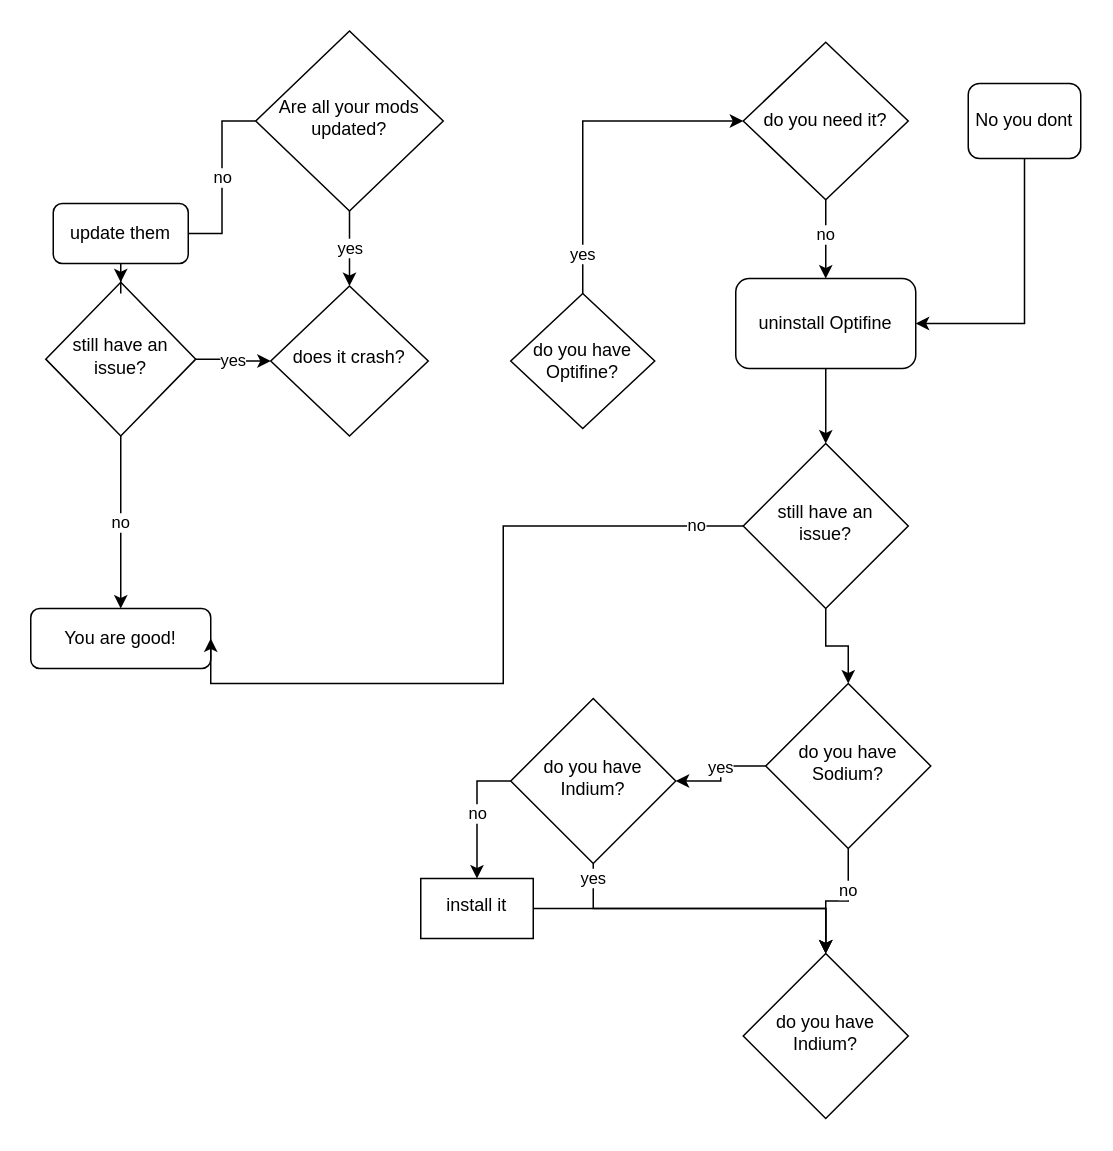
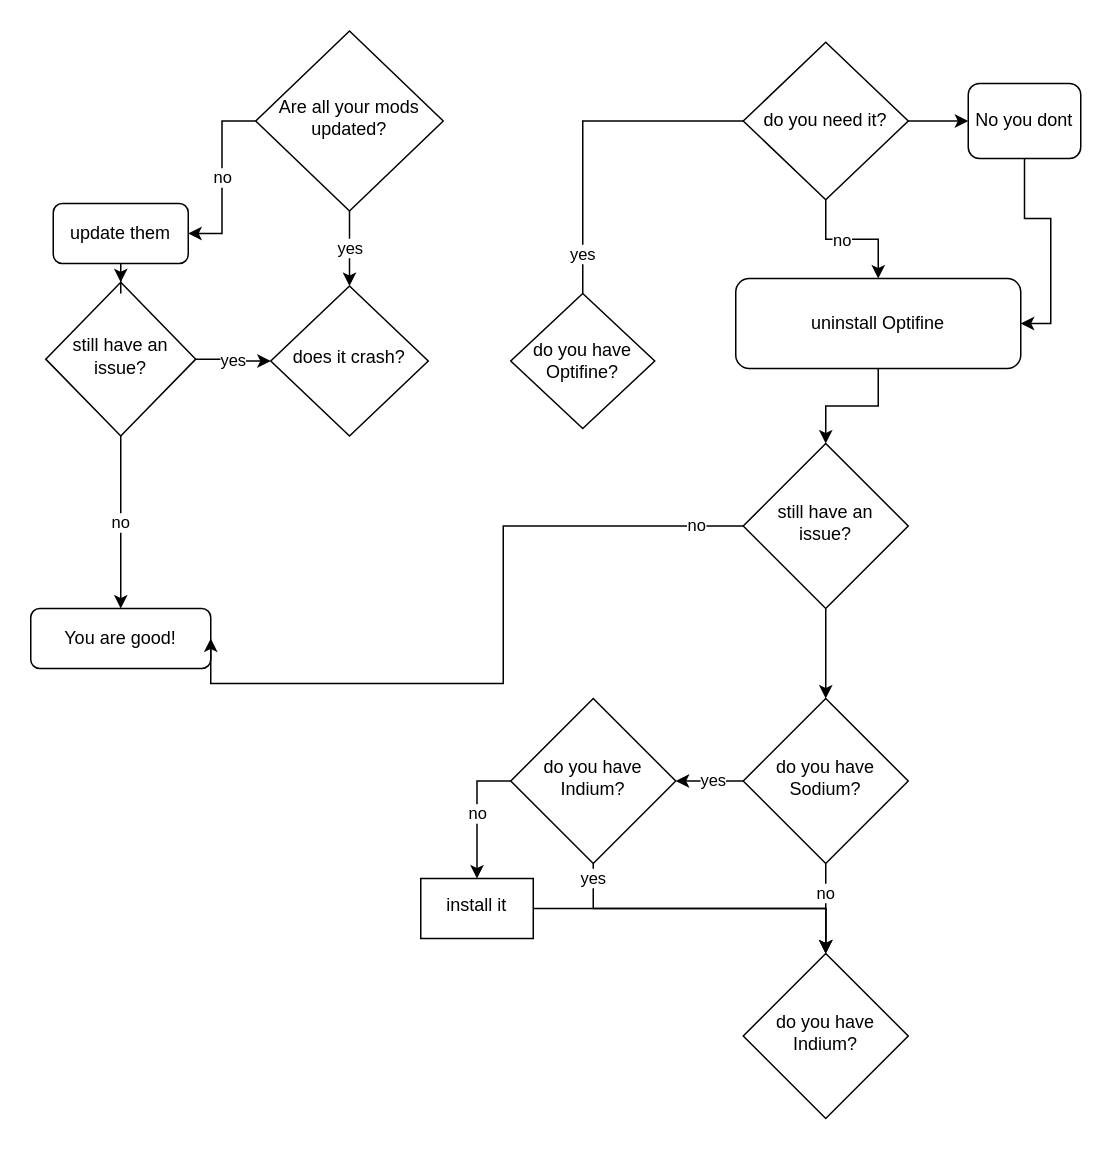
- <mxCell id="14" value="yes" style="edgeStyle=orthogonalEdgeStyle;rounded=0;orthogonalLoop=1;jettySize=auto;html=1;exitX=0.5;exitY=0;exitDx=0;exitDy=0;entryX=0;entryY=0.5;entryDx=0;entryDy=0;" edge="1" parent="1" source="15" target="11"><mxGeometry x="-0.767" relative="1" as="geometry"><mxPoint as="offset" /></mxGeometry></mxCell>
+ <mxCell id="14" value="yes" style="edgeStyle=orthogonalEdgeStyle;rounded=0;orthogonalLoop=1;jettySize=auto;html=1;exitX=0.5;exitY=0;exitDx=0;exitDy=0;entryX=0;entryY=0.5;entryDx=0;entryDy=0;endArrow=none;" edge="1" parent="1" source="15" target="11"><mxGeometry x="-0.767" relative="1" as="geometry"><mxPoint as="offset" /></mxGeometry></mxCell>
+ <mxCell id="10" value="" style="edgeStyle=orthogonalEdgeStyle;rounded=0;orthogonalLoop=1;jettySize=auto;html=1;" edge="1" parent="1" source="11" target="19"><mxGeometry relative="1" as="geometry" /></mxCell>
- <mxCell id="2" value="no" style="edgeStyle=orthogonalEdgeStyle;rounded=0;orthogonalLoop=1;jettySize=auto;html=1;endArrow=none;" edge="1" parent="1" source="4" target="13"><mxGeometry relative="1" as="geometry"><mxPoint as="offset" /></mxGeometry></mxCell>
+ <mxCell id="2" value="no" style="edgeStyle=orthogonalEdgeStyle;rounded=0;orthogonalLoop=1;jettySize=auto;html=1;" edge="1" parent="1" source="4" target="13"><mxGeometry relative="1" as="geometry"><mxPoint as="offset" /></mxGeometry></mxCell>
- <mxCell id="17" value="uninstall Optifine" style="rounded=1;whiteSpace=wrap;html=1;" vertex="1" parent="1"><mxGeometry x="490" y="185" width="120" height="60" as="geometry" /></mxCell>
+ <mxCell id="17" value="uninstall Optifine" style="rounded=1;whiteSpace=wrap;html=1;" vertex="1" parent="1"><mxGeometry x="490" y="185" width="190" height="60" as="geometry" /></mxCell>
- <mxCell id="25" value="do you have Sodium?" style="rhombus;whiteSpace=wrap;html=1;shadow=0;fontFamily=Helvetica;fontSize=12;align=center;strokeWidth=1;spacing=6;spacingTop=-4;" vertex="1" parent="1"><mxGeometry x="510" y="455" width="110" height="110" as="geometry" /></mxCell>
+ <mxCell id="25" value="do you have Sodium?" style="rhombus;whiteSpace=wrap;html=1;shadow=0;fontFamily=Helvetica;fontSize=12;align=center;strokeWidth=1;spacing=6;spacingTop=-4;" vertex="1" parent="1"><mxGeometry x="495" y="465" width="110" height="110" as="geometry" /></mxCell>
